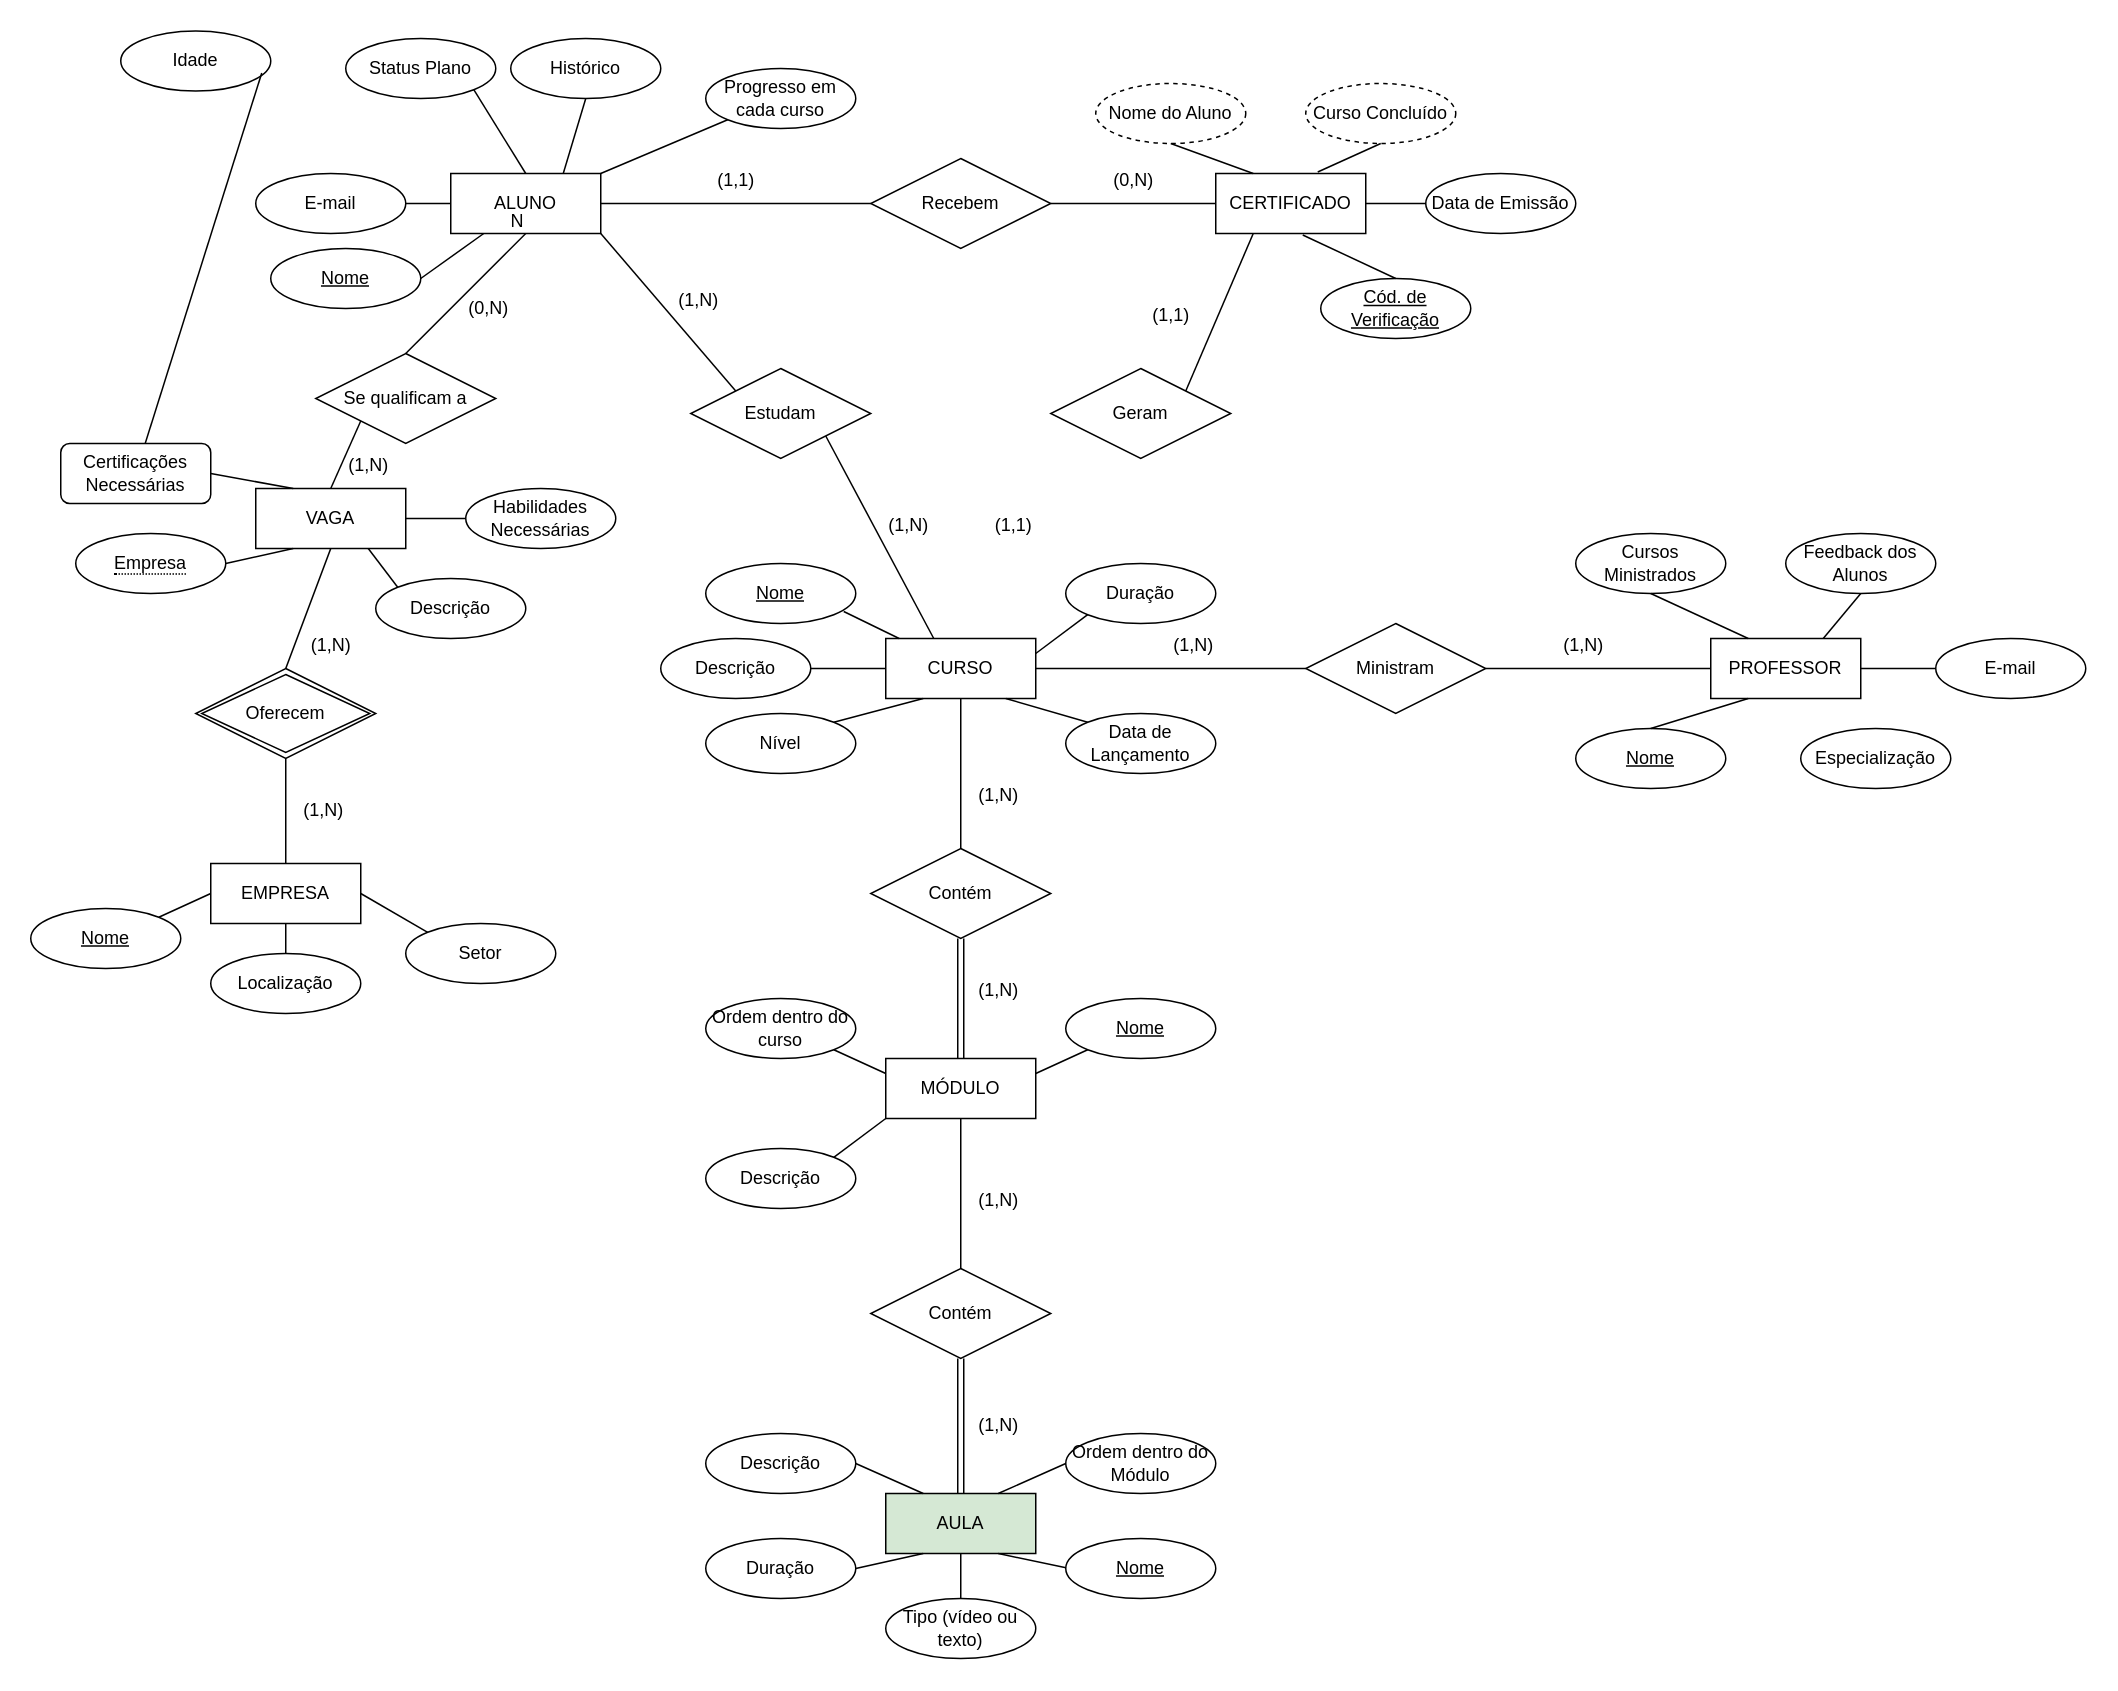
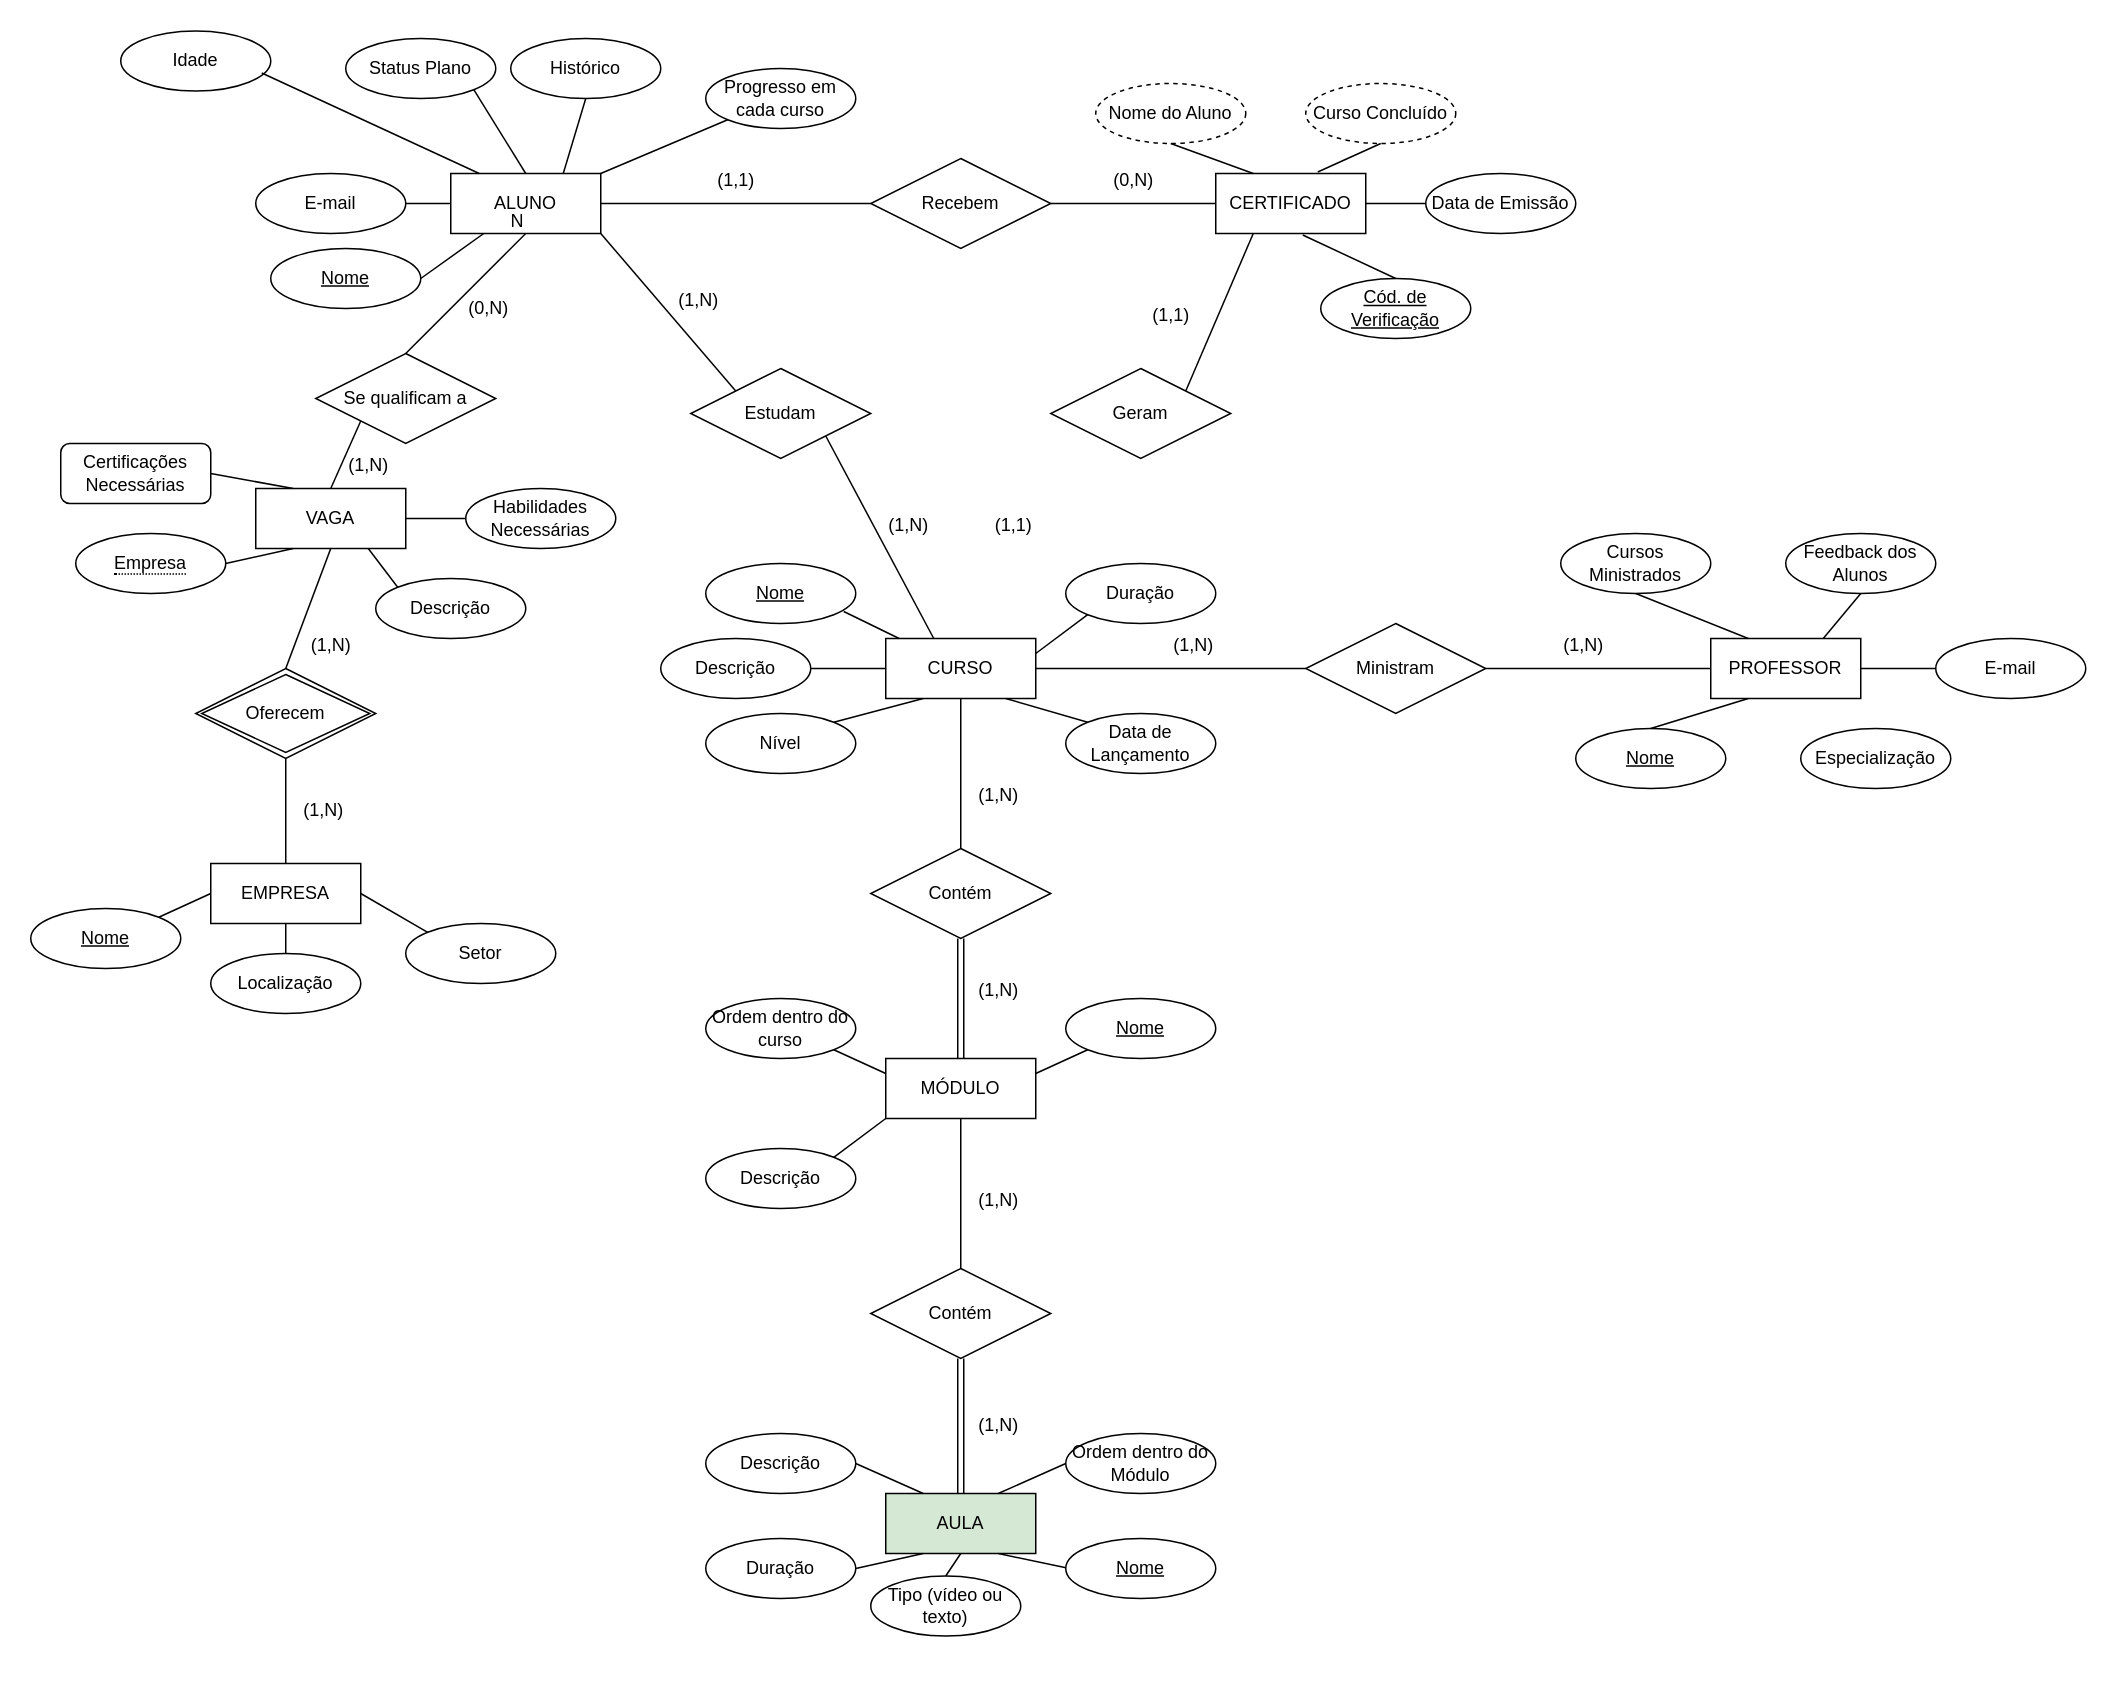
- <mxCell id="10" value="" style="endArrow=none;html=1;rounded=0;exitX=0.94;exitY=0.7;exitDx=0;exitDy=0;exitPerimeter=0;" parent="1" source="4" target="89" edge="1"><mxGeometry relative="1" as="geometry"><mxPoint x="290" y="84.5" as="sourcePoint" /><mxPoint x="450" y="84.5" as="targetPoint" /></mxGeometry></mxCell>
+ <mxCell id="10" value="" style="endArrow=none;html=1;rounded=0;exitX=0.94;exitY=0.7;exitDx=0;exitDy=0;entryX=0.19;entryY=0;entryDx=0;entryDy=0;entryPerimeter=0;exitPerimeter=0;" parent="1" source="4" target="2" edge="1"><mxGeometry relative="1" as="geometry"><mxPoint x="290" y="84.5" as="sourcePoint" /><mxPoint x="450" y="84.5" as="targetPoint" /></mxGeometry></mxCell>
- <mxCell id="47" value="Cursos Ministrados" style="ellipse;whiteSpace=wrap;html=1;align=center;" parent="1" vertex="1"><mxGeometry x="1050" y="355" width="100" height="40" as="geometry" /></mxCell>
+ <mxCell id="47" value="Cursos Ministrados" style="ellipse;whiteSpace=wrap;html=1;align=center;" parent="1" vertex="1"><mxGeometry x="1040" y="355" width="100" height="40" as="geometry" /></mxCell>
- <mxCell id="67" value="Tipo (vídeo ou texto)" style="ellipse;whiteSpace=wrap;html=1;align=center;" parent="1" vertex="1"><mxGeometry x="590" y="1065" width="100" height="40" as="geometry" /></mxCell>
+ <mxCell id="67" value="Tipo (vídeo ou texto)" style="ellipse;whiteSpace=wrap;html=1;align=center;" parent="1" vertex="1"><mxGeometry x="580" y="1050" width="100" height="40" as="geometry" /></mxCell>
